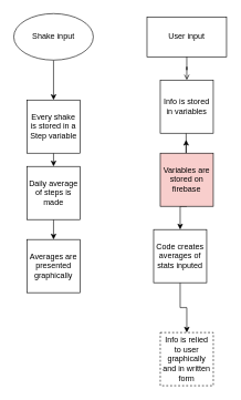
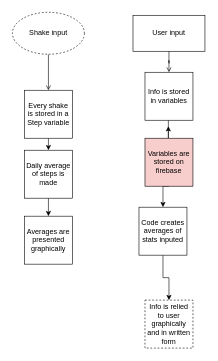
- <mxCell id="17" value="Shake input" style="ellipse;whiteSpace=wrap;html=1;" parent="1" vertex="1"><mxGeometry x="20" y="20" width="120" height="70" as="geometry" /></mxCell>
+ <mxCell id="17" value="Shake input" style="ellipse;whiteSpace=wrap;html=1;dashed=1;" parent="1" vertex="1"><mxGeometry x="20" y="20" width="120" height="70" as="geometry" /></mxCell>
- <mxCell id="16" style="edgeStyle=orthogonalEdgeStyle;rounded=0;orthogonalLoop=1;jettySize=auto;html=1;" parent="1" source="17" target="12" edge="1"><mxGeometry relative="1" as="geometry" /></mxCell>
+ <mxCell id="16" style="edgeStyle=orthogonalEdgeStyle;rounded=0;orthogonalLoop=1;jettySize=auto;html=1;endArrow=open;" parent="1" source="17" target="12" edge="1"><mxGeometry relative="1" as="geometry" /></mxCell>
